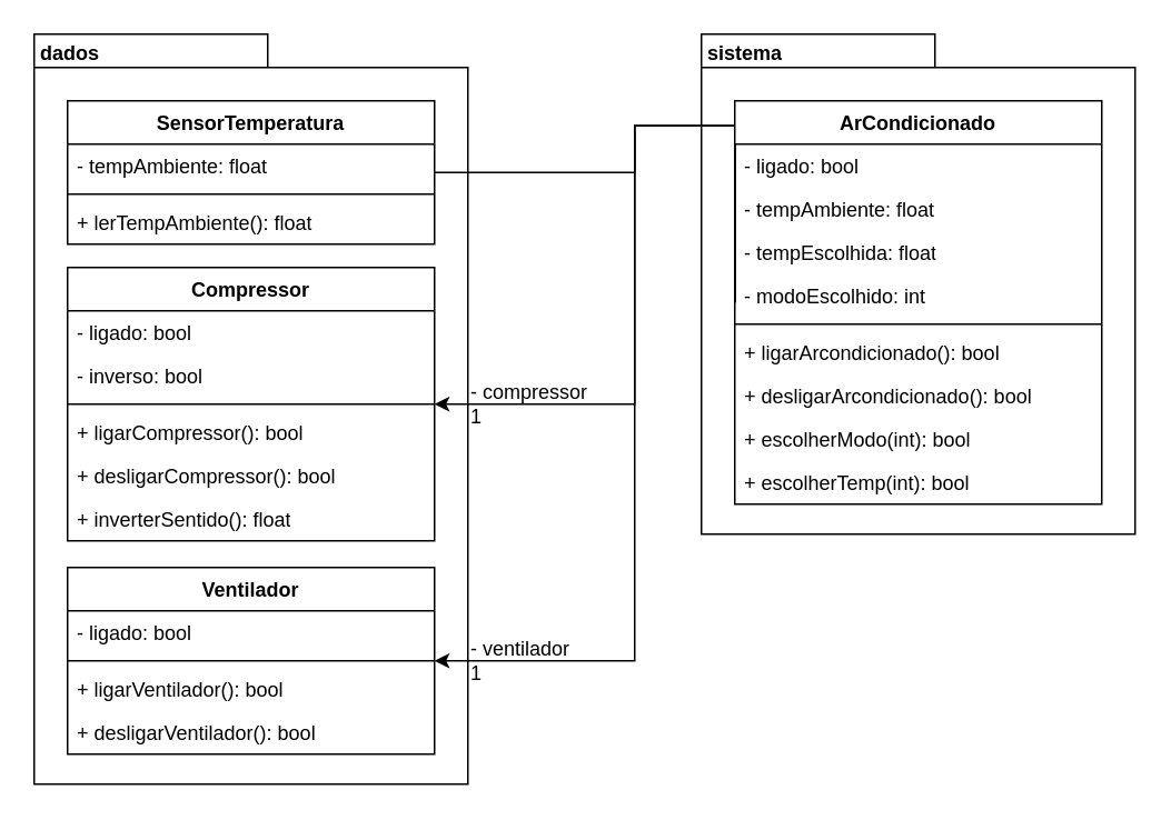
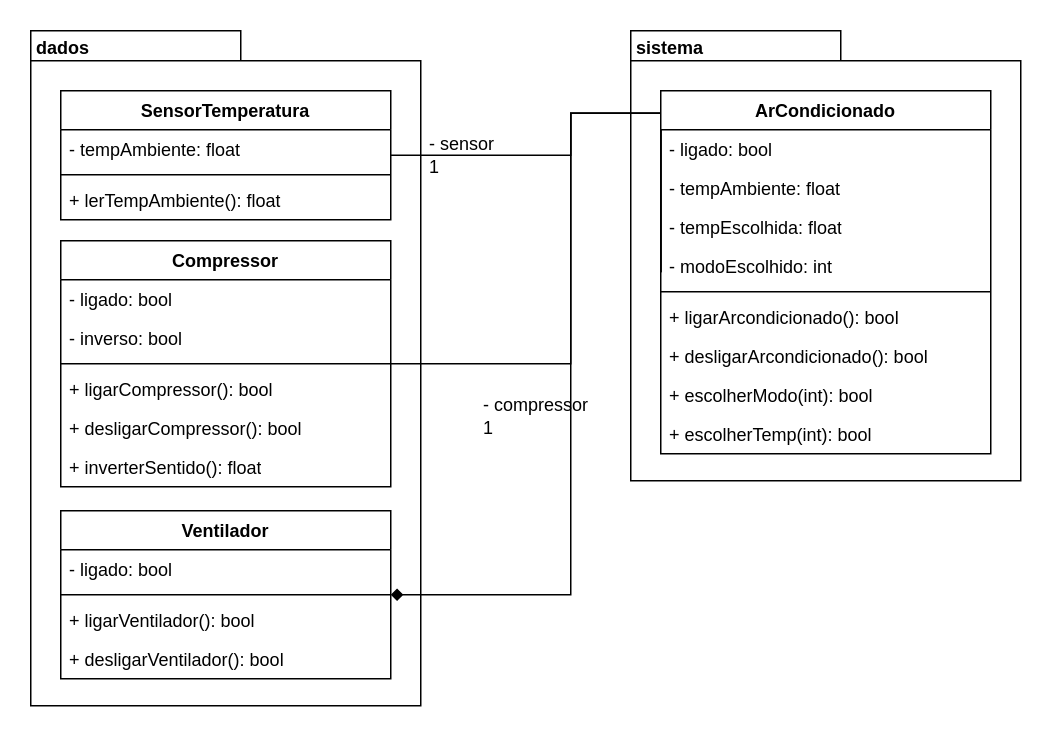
+ <mxCell id="33" value="&lt;div&gt;- sensor&lt;/div&gt;&lt;div&gt;1&lt;br&gt;&lt;/div&gt;" style="text;html=1;align=left;verticalAlign=middle;resizable=0;points=[];autosize=1;strokeColor=none;fillColor=none;" vertex="1" parent="1"><mxGeometry x="284" y="83" width="70" height="40" as="geometry" /></mxCell>
- <mxCell id="5" style="edgeStyle=orthogonalEdgeStyle;rounded=0;orthogonalLoop=1;jettySize=auto;html=1;exitX=0;exitY=0.5;exitDx=0;exitDy=0;entryX=1;entryY=0.5;entryDx=0;entryDy=0;" edge="1" parent="1" source="7" target="21"><mxGeometry relative="1" as="geometry"><Array as="points"><mxPoint x="380" y="75" /><mxPoint x="380" y="242" /></Array></mxGeometry></mxCell>
+ <mxCell id="5" style="edgeStyle=orthogonalEdgeStyle;rounded=0;orthogonalLoop=1;jettySize=auto;html=1;exitX=0;exitY=0.5;exitDx=0;exitDy=0;entryX=1;entryY=0.5;entryDx=0;entryDy=0;endArrow=none;" edge="1" parent="1" source="7" target="21"><mxGeometry relative="1" as="geometry"><Array as="points"><mxPoint x="380" y="75" /><mxPoint x="380" y="242" /></Array></mxGeometry></mxCell>
- <mxCell id="34" value="&lt;div&gt;- compressor&lt;/div&gt;&lt;div&gt;1&lt;br&gt;&lt;/div&gt;" style="text;html=1;align=left;verticalAlign=middle;resizable=0;points=[];autosize=1;strokeColor=none;fillColor=none;" vertex="1" parent="1"><mxGeometry x="280" y="222" width="90" height="40" as="geometry" /></mxCell>
+ <mxCell id="34" value="&lt;div&gt;- compressor&lt;/div&gt;&lt;div&gt;1&lt;br&gt;&lt;/div&gt;" style="text;html=1;align=left;verticalAlign=middle;resizable=0;points=[];autosize=1;strokeColor=none;fillColor=none;" vertex="1" parent="1"><mxGeometry x="320" y="257" width="90" height="40" as="geometry" /></mxCell>
- <mxCell id="6" style="edgeStyle=orthogonalEdgeStyle;rounded=0;orthogonalLoop=1;jettySize=auto;html=1;exitX=0;exitY=0.5;exitDx=0;exitDy=0;entryX=1;entryY=0.5;entryDx=0;entryDy=0;" edge="1" parent="1" source="7" target="28"><mxGeometry relative="1" as="geometry"><Array as="points"><mxPoint x="380" y="75" /><mxPoint x="380" y="396" /></Array></mxGeometry></mxCell>
+ <mxCell id="6" style="edgeStyle=orthogonalEdgeStyle;rounded=0;orthogonalLoop=1;jettySize=auto;html=1;exitX=0;exitY=0.5;exitDx=0;exitDy=0;entryX=1;entryY=0.5;entryDx=0;entryDy=0;endArrow=diamond;" edge="1" parent="1" source="7" target="28"><mxGeometry relative="1" as="geometry"><Array as="points"><mxPoint x="380" y="75" /><mxPoint x="380" y="396" /></Array></mxGeometry></mxCell>
- <mxCell id="35" value="&lt;div&gt;- ventilador&lt;/div&gt;&lt;div&gt;1&lt;br&gt;&lt;/div&gt;" style="text;html=1;align=left;verticalAlign=middle;resizable=0;points=[];autosize=1;strokeColor=none;fillColor=none;" vertex="1" parent="1"><mxGeometry x="280" y="376" width="80" height="40" as="geometry" /></mxCell>
